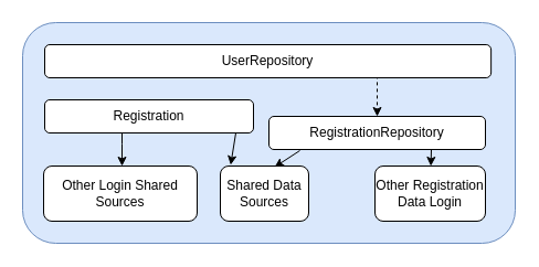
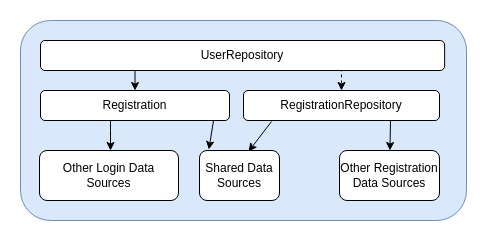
+ <mxCell id="3" value="" style="edgeStyle=orthogonalEdgeStyle;rounded=0;orthogonalLoop=1;jettySize=auto;html=1;entryX=0.5;entryY=0;entryDx=0;entryDy=0;exitX=0.25;exitY=1;exitDx=0;exitDy=0;" edge="1" parent="1" source="5" target="8"><mxGeometry relative="1" as="geometry" /></mxCell>
- <mxCell id="11" value="RegistrationRepository" style="rounded=1;whiteSpace=wrap;html=1;" vertex="1" parent="1"><mxGeometry x="243" y="105" width="196" height="30" as="geometry" /></mxCell>
+ <mxCell id="11" value="RegistrationRepository" style="rounded=1;whiteSpace=wrap;html=1;" vertex="1" parent="1"><mxGeometry x="243" y="90" width="196" height="30" as="geometry" /></mxCell>
- <mxCell id="12" value="Other Login Shared Sources" style="rounded=1;whiteSpace=wrap;html=1;" vertex="1" parent="1"><mxGeometry x="39" y="150" width="139" height="50" as="geometry" /></mxCell>
+ <mxCell id="12" value="Other Login Data Sources" style="rounded=1;whiteSpace=wrap;html=1;" vertex="1" parent="1"><mxGeometry x="39" y="150" width="139" height="50" as="geometry" /></mxCell>
- <mxCell id="14" value="Other Registration Data Login" style="rounded=1;whiteSpace=wrap;html=1;" vertex="1" parent="1"><mxGeometry x="339" y="150" width="100" height="50" as="geometry" /></mxCell>
+ <mxCell id="14" value="Other Registration Data Sources" style="rounded=1;whiteSpace=wrap;html=1;" vertex="1" parent="1"><mxGeometry x="339" y="150" width="100" height="50" as="geometry" /></mxCell>
